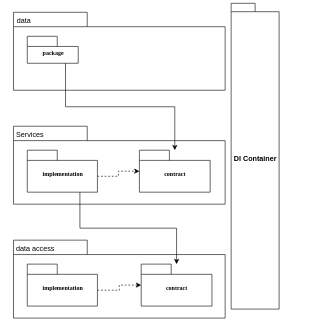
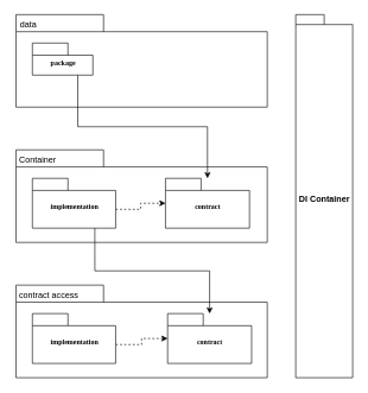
- <mxCell id="11" value="Services" style="text;strokeColor=none;fillColor=none;align=left;verticalAlign=top;spacingLeft=4;spacingRight=4;overflow=hidden;rotatable=0;points=[[0,0.5],[1,0.5]];portConstraint=eastwest;" vertex="1" parent="6"><mxGeometry x="-1.261" width="153.807" height="26" as="geometry" /></mxCell>
+ <mxCell id="11" value="Container" style="text;strokeColor=none;fillColor=none;align=left;verticalAlign=top;spacingLeft=4;spacingRight=4;overflow=hidden;rotatable=0;points=[[0,0.5],[1,0.5]];portConstraint=eastwest;" vertex="1" parent="6"><mxGeometry x="-1.261" width="153.807" height="26" as="geometry" /></mxCell>
- <mxCell id="20" value="DI Container" style="shape=folder;fontStyle=1;spacingTop=10;tabWidth=40;tabHeight=14;tabPosition=left;html=1;" vertex="1" parent="1"><mxGeometry x="385" y="5" width="80" height="510" as="geometry" /></mxCell>
+ <mxCell id="20" value="DI Container" style="shape=folder;fontStyle=1;spacingTop=10;tabWidth=40;tabHeight=14;tabPosition=left;html=1;" vertex="1" parent="1"><mxGeometry x="415" y="20" width="80" height="510" as="geometry" /></mxCell>
- <mxCell id="16" value="data access" style="text;strokeColor=none;fillColor=none;align=left;verticalAlign=top;spacingLeft=4;spacingRight=4;overflow=hidden;rotatable=0;points=[[0,0.5],[1,0.5]];portConstraint=eastwest;" vertex="1" parent="12"><mxGeometry x="-1.261" width="153.807" height="26" as="geometry" /></mxCell>
+ <mxCell id="16" value="contract access" style="text;strokeColor=none;fillColor=none;align=left;verticalAlign=top;spacingLeft=4;spacingRight=4;overflow=hidden;rotatable=0;points=[[0,0.5],[1,0.5]];portConstraint=eastwest;" vertex="1" parent="12"><mxGeometry x="-1.261" width="153.807" height="26" as="geometry" /></mxCell>
